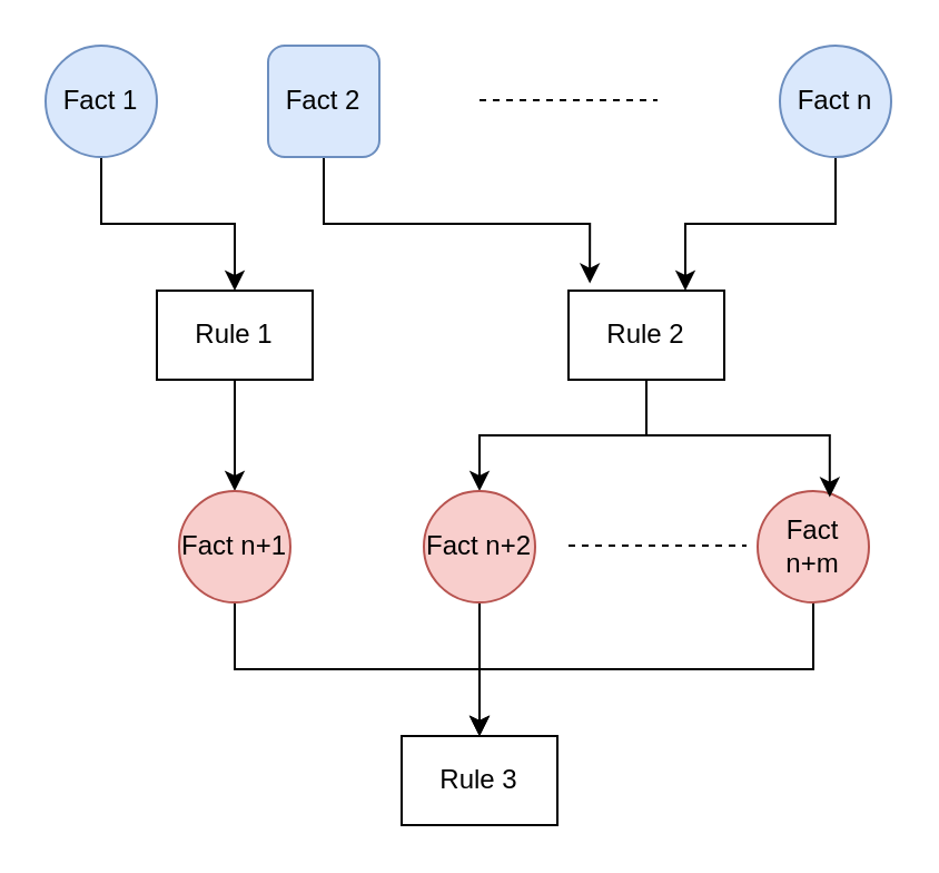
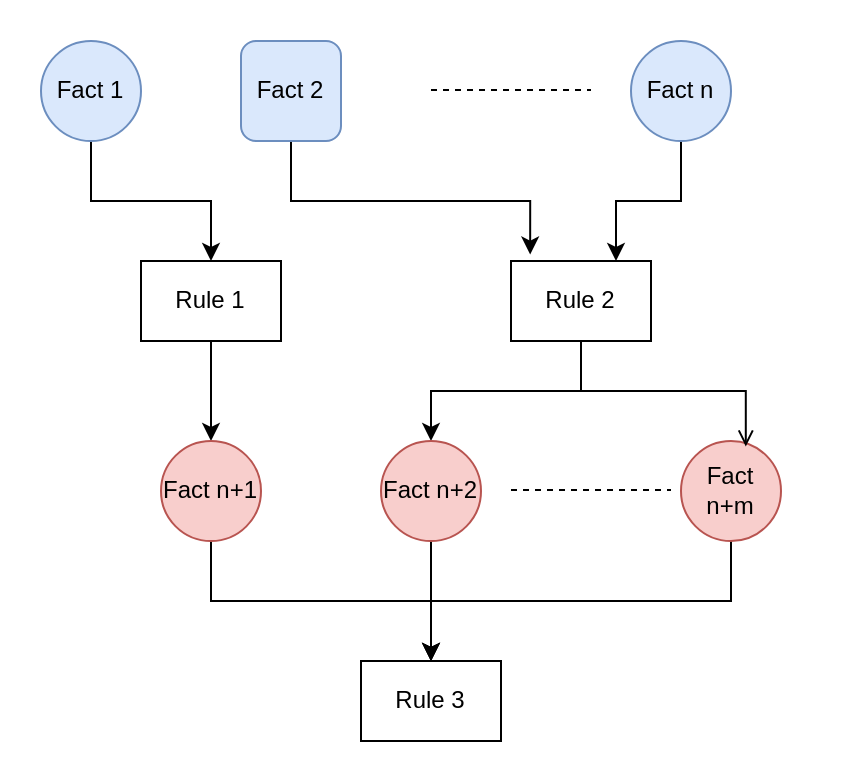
- <mxCell id="7" value="Fact n" style="ellipse;whiteSpace=wrap;html=1;aspect=fixed;fillColor=#dae8fc;strokeColor=#6c8ebf;" vertex="1" parent="1"><mxGeometry x="350" y="20" width="50" height="50" as="geometry" /></mxCell>
+ <mxCell id="7" value="Fact n" style="ellipse;whiteSpace=wrap;html=1;aspect=fixed;fillColor=#dae8fc;strokeColor=#6c8ebf;" vertex="1" parent="1"><mxGeometry x="315" y="20" width="50" height="50" as="geometry" /></mxCell>
- <mxCell id="19" style="edgeStyle=orthogonalEdgeStyle;rounded=0;orthogonalLoop=1;jettySize=auto;html=1;exitX=0.5;exitY=1;exitDx=0;exitDy=0;entryX=0.648;entryY=0.056;entryDx=0;entryDy=0;entryPerimeter=0;" edge="1" parent="1" source="11" target="18"><mxGeometry relative="1" as="geometry" /></mxCell>
+ <mxCell id="19" style="edgeStyle=orthogonalEdgeStyle;rounded=0;orthogonalLoop=1;jettySize=auto;html=1;exitX=0.5;exitY=1;exitDx=0;exitDy=0;entryX=0.648;entryY=0.056;entryDx=0;entryDy=0;entryPerimeter=0;endArrow=open;" edge="1" parent="1" source="11" target="18"><mxGeometry relative="1" as="geometry" /></mxCell>
